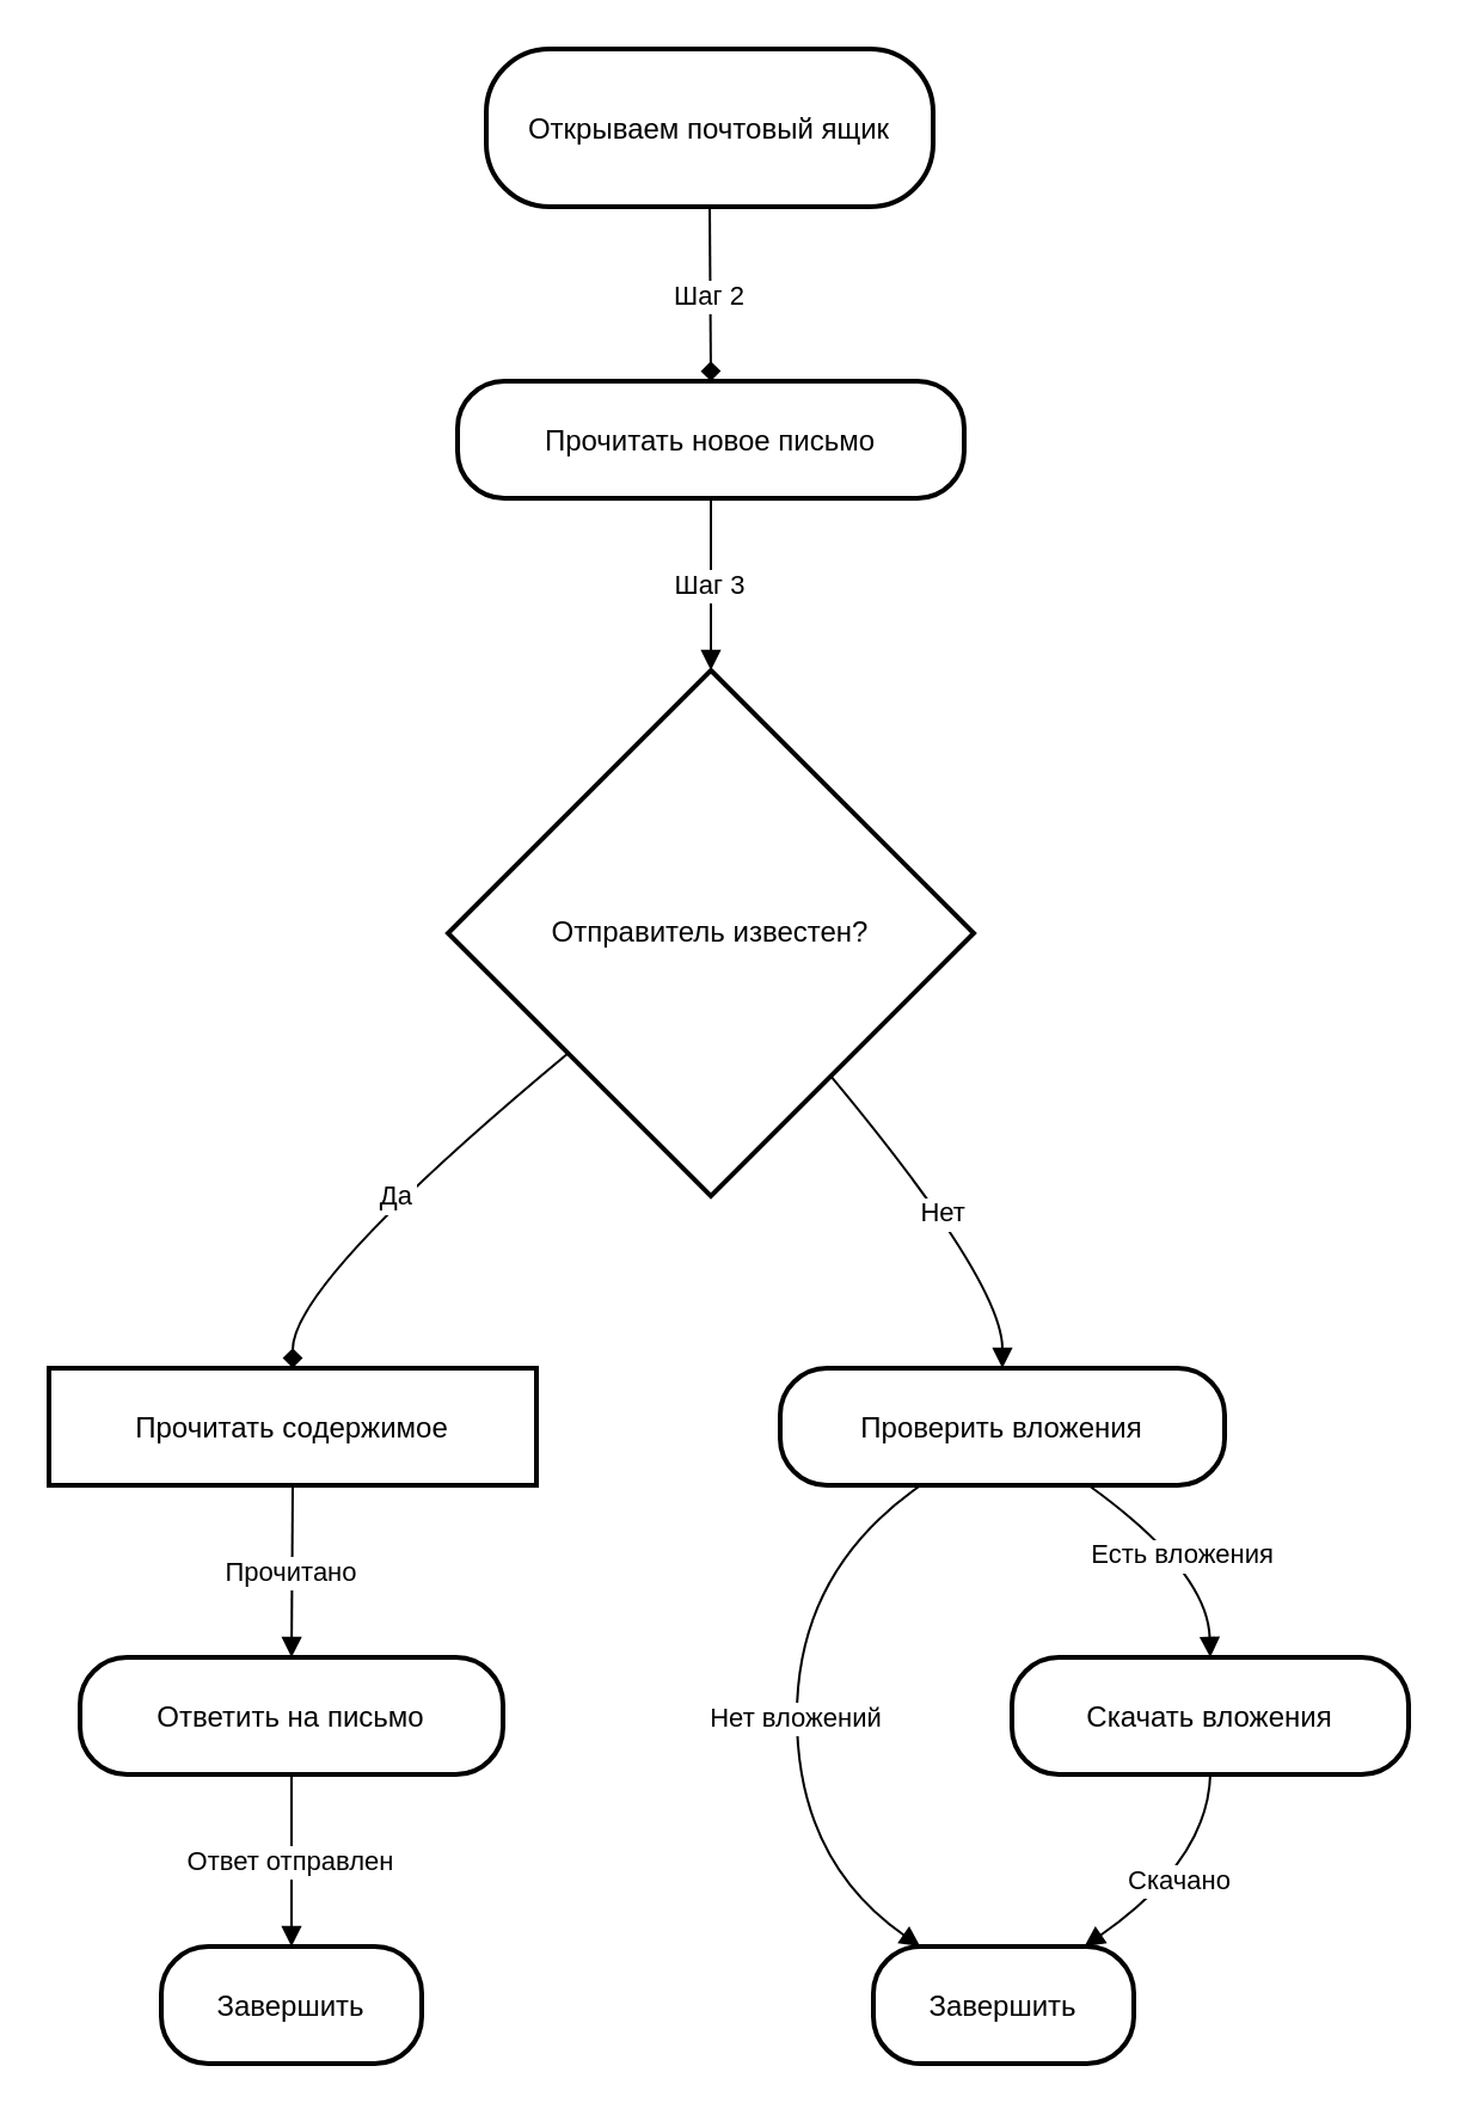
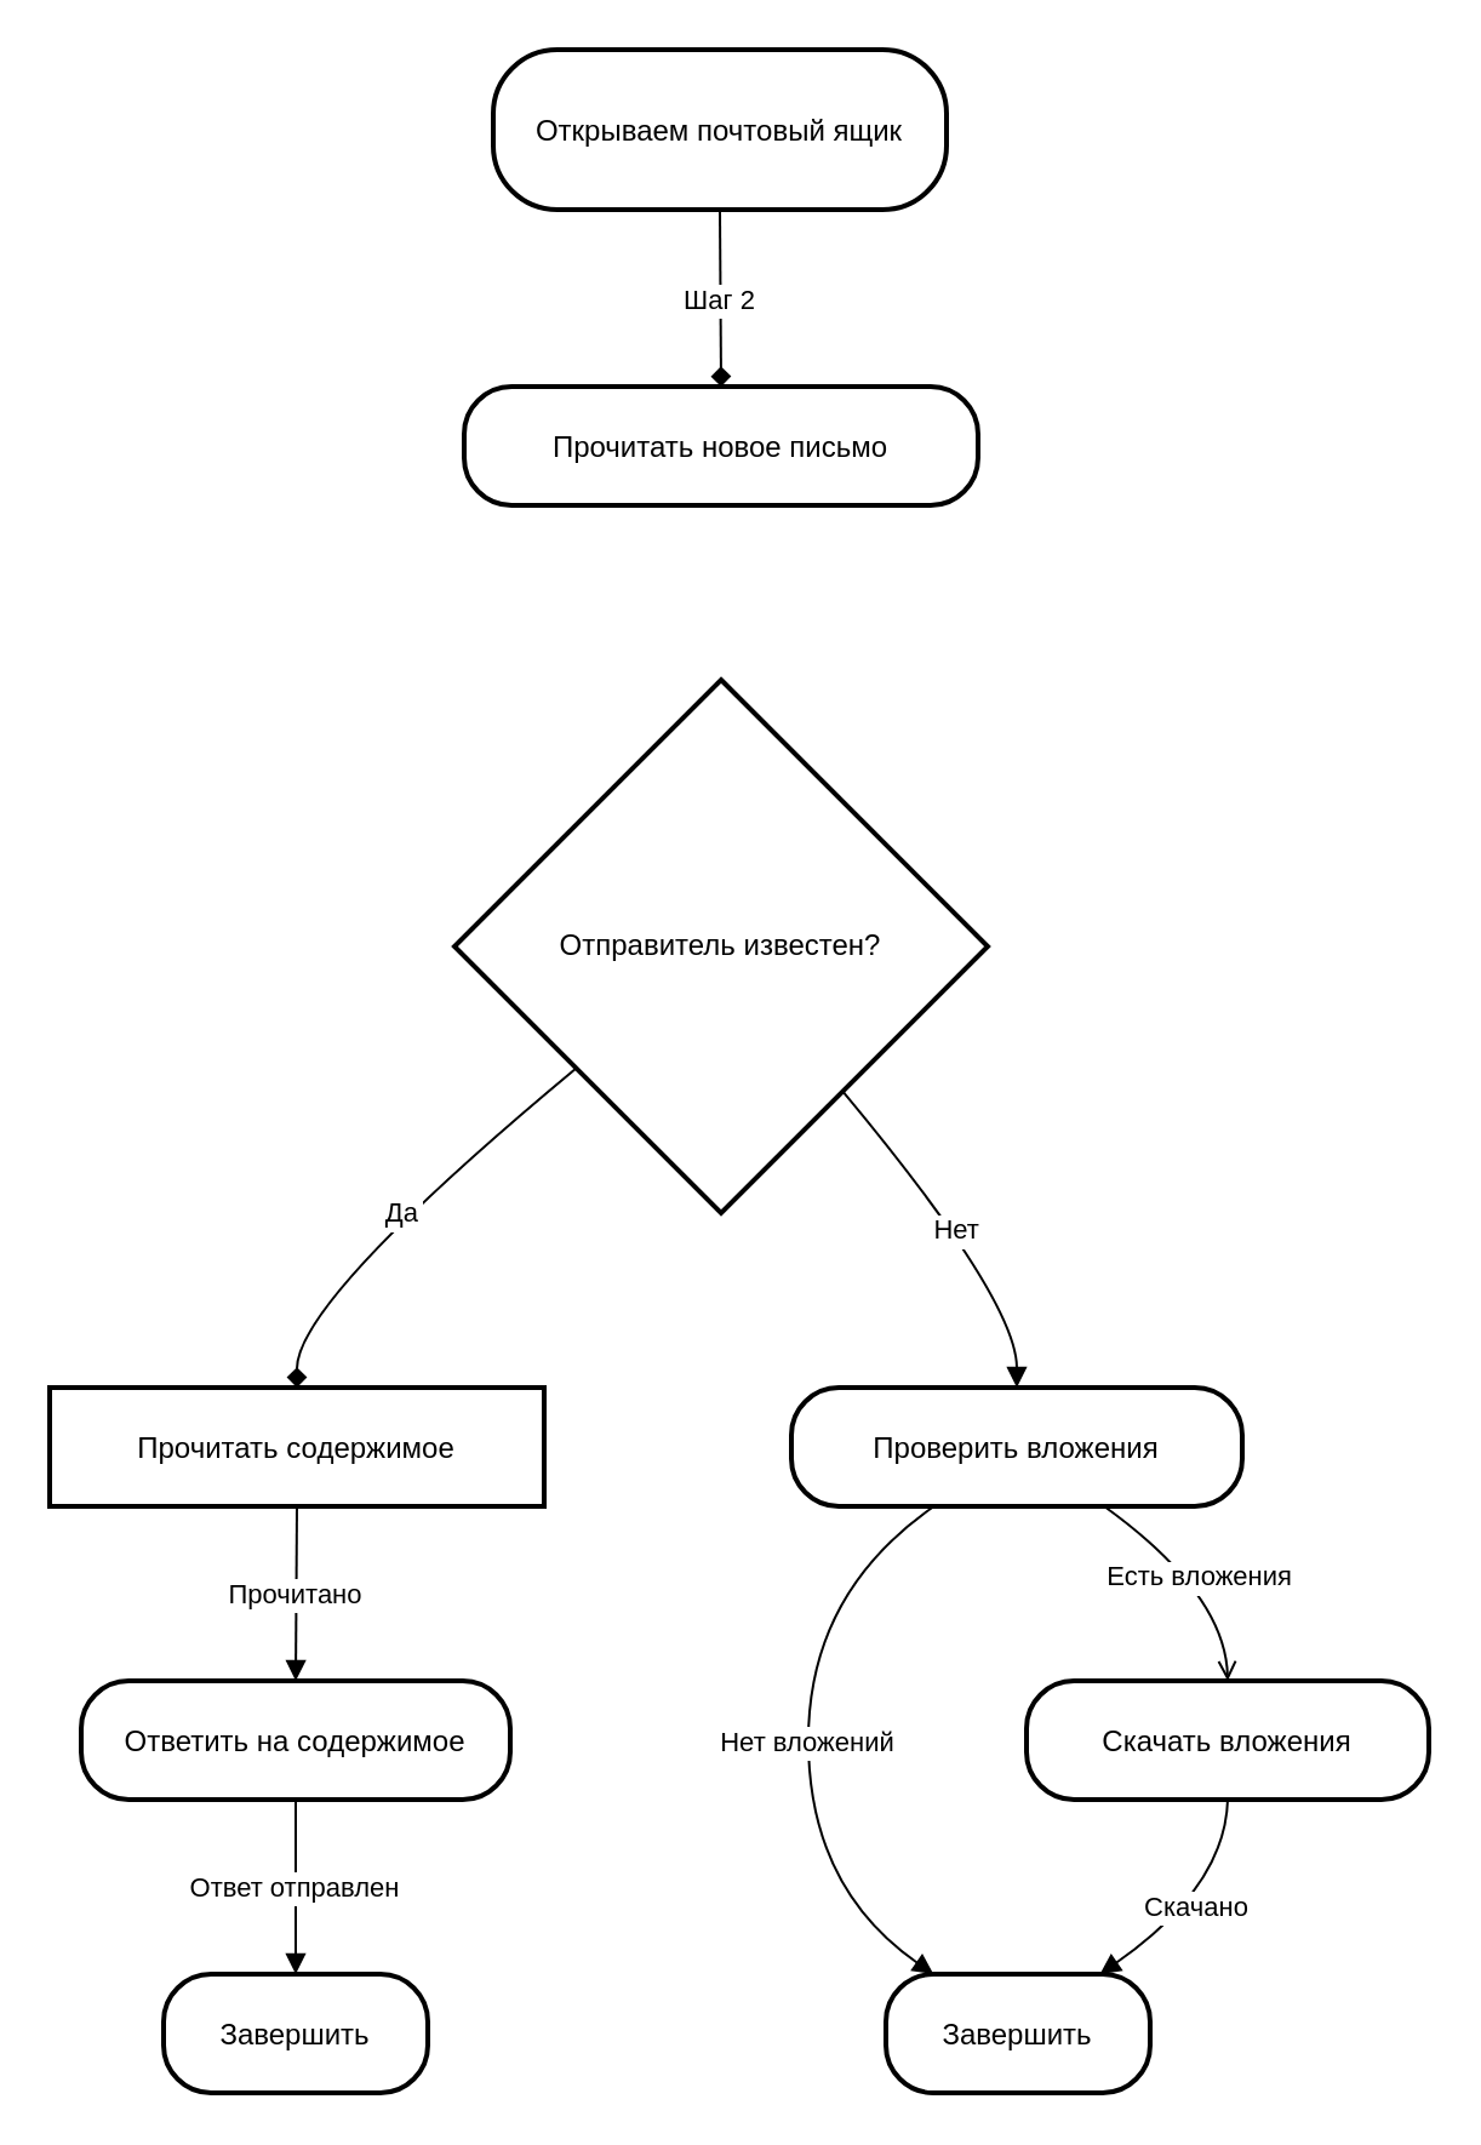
- <mxCell id="12" value="Шаг 3" style="curved=1;startArrow=none;endArrow=block;exitX=0.5;exitY=0.98;entryX=0.5;entryY=0;" edge="1" parent="1" source="3" target="4"><mxGeometry relative="1" as="geometry"><Array as="points" /></mxGeometry></mxCell>
- <mxCell id="15" value="Есть вложения" style="curved=1;startArrow=none;endArrow=block;exitX=0.69;exitY=0.99;entryX=0.5;entryY=0;" edge="1" parent="1" source="6" target="7"><mxGeometry relative="1" as="geometry"><Array as="points"><mxPoint x="505" y="657" /></Array></mxGeometry></mxCell>
+ <mxCell id="15" value="Есть вложения" style="curved=1;startArrow=none;endArrow=open;exitX=0.69;exitY=0.99;entryX=0.5;entryY=0;" edge="1" parent="1" source="6" target="7"><mxGeometry relative="1" as="geometry"><Array as="points"><mxPoint x="505" y="657" /></Array></mxGeometry></mxCell>
- <mxCell id="9" value="Ответить на письмо" style="rounded=1;arcSize=40;strokeWidth=2" vertex="1" parent="1"><mxGeometry x="33" y="693" width="177" height="49" as="geometry" /></mxCell>
+ <mxCell id="9" value="Ответить на содержимое" style="rounded=1;arcSize=40;strokeWidth=2" vertex="1" parent="1"><mxGeometry x="33" y="693" width="177" height="49" as="geometry" /></mxCell>
